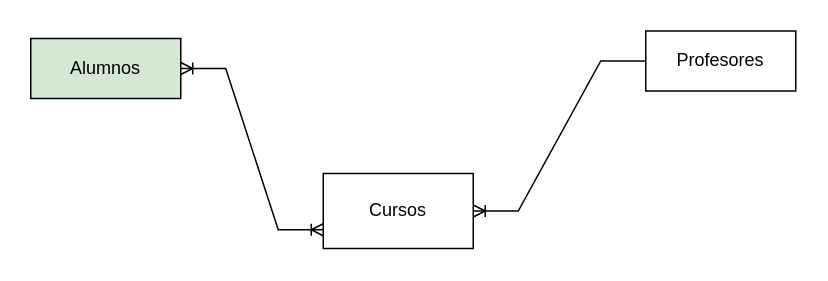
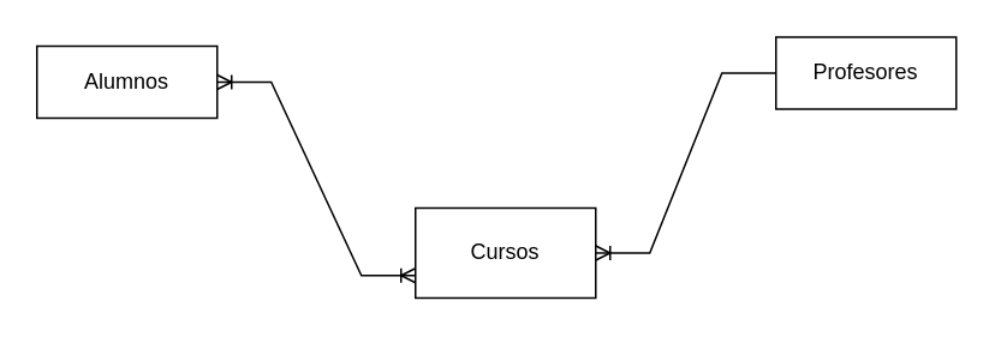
- <mxCell id="2" value="Alumnos" style="whiteSpace=wrap;html=1;align=center;fillColor=#d5e8d4;" vertex="1" parent="1"><mxGeometry x="20" y="25" width="100" height="40" as="geometry" /></mxCell>
+ <mxCell id="2" value="Alumnos" style="whiteSpace=wrap;html=1;align=center;" vertex="1" parent="1"><mxGeometry x="20" y="25" width="100" height="40" as="geometry" /></mxCell>
- <mxCell id="4" value="Cursos" style="whiteSpace=wrap;html=1;align=center;" vertex="1" parent="1"><mxGeometry x="215" y="115" width="100" height="50" as="geometry" /></mxCell>
+ <mxCell id="4" value="Cursos" style="whiteSpace=wrap;html=1;align=center;" vertex="1" parent="1"><mxGeometry x="230" y="115" width="100" height="50" as="geometry" /></mxCell>
